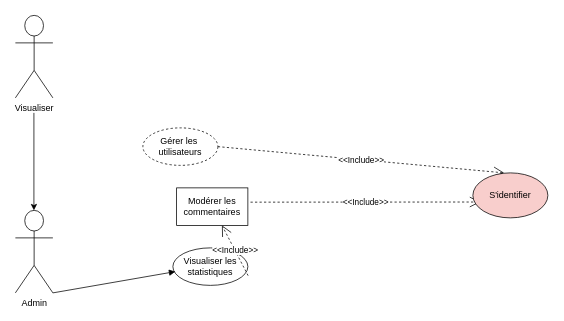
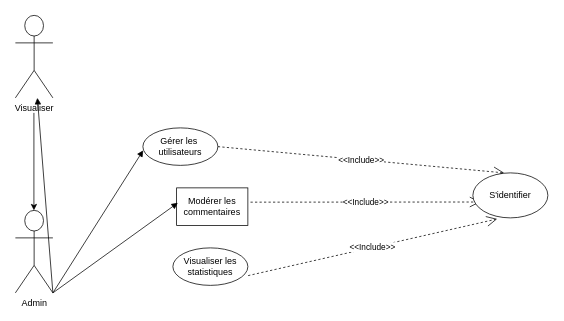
- <mxCell id="4" value="Gérer les&amp;nbsp; utilisateurs" style="ellipse;whiteSpace=wrap;html=1;dashed=1;" vertex="1" parent="1"><mxGeometry x="190" y="170" width="100" height="50" as="geometry" /></mxCell>
+ <mxCell id="4" value="Gérer les&amp;nbsp; utilisateurs" style="ellipse;whiteSpace=wrap;html=1;" vertex="1" parent="1"><mxGeometry x="190" y="170" width="100" height="50" as="geometry" /></mxCell>
- <mxCell id="12" value="S'identifier" style="ellipse;whiteSpace=wrap;html=1;fillColor=#f8cecc;" vertex="1" parent="1"><mxGeometry x="630" y="230" width="100" height="60" as="geometry" /></mxCell>
+ <mxCell id="12" value="S'identifier" style="ellipse;whiteSpace=wrap;html=1;" vertex="1" parent="1"><mxGeometry x="630" y="230" width="100" height="60" as="geometry" /></mxCell>
+ <mxCell id="7" value="" style="html=1;verticalAlign=bottom;endArrow=block;curved=0;rounded=0;entryX=0.004;entryY=0.6;entryDx=0;entryDy=0;entryPerimeter=0;exitX=1;exitY=1;exitDx=0;exitDy=0;exitPerimeter=0;" edge="1" parent="1" source="2" target="4"><mxGeometry width="80" relative="1" as="geometry"><mxPoint x="85" y="360" as="sourcePoint" /><mxPoint x="233" y="319" as="targetPoint" /></mxGeometry></mxCell>
+ <mxCell id="8" value="" style="html=1;verticalAlign=bottom;endArrow=block;curved=0;rounded=0;entryX=0.017;entryY=0.4;entryDx=0;entryDy=0;entryPerimeter=0;exitX=1;exitY=1;exitDx=0;exitDy=0;exitPerimeter=0;" edge="1" parent="1" source="2" target="5"><mxGeometry width="80" relative="1" as="geometry"><mxPoint x="85" y="367" as="sourcePoint" /><mxPoint x="230" y="363" as="targetPoint" /></mxGeometry></mxCell>
- <mxCell id="11" value="&amp;lt;&amp;lt;Include&amp;gt;&amp;gt;" style="endArrow=open;endSize=12;dashed=1;html=1;rounded=0;exitX=1.003;exitY=0.74;exitDx=0;exitDy=0;exitPerimeter=0;" edge="1" parent="1" source="3" target="5"><mxGeometry x="0.001" width="160" relative="1" as="geometry"><mxPoint x="340" y="451.17" as="sourcePoint" /><mxPoint x="681.509" y="289.996" as="targetPoint" /><mxPoint as="offset" /></mxGeometry></mxCell>
+ <mxCell id="11" value="&amp;lt;&amp;lt;Include&amp;gt;&amp;gt;" style="endArrow=open;endSize=12;dashed=1;html=1;rounded=0;exitX=1.003;exitY=0.74;exitDx=0;exitDy=0;exitPerimeter=0;entryX=0.324;entryY=1.024;entryDx=0;entryDy=0;entryPerimeter=0;" edge="1" parent="1" source="3" target="12"><mxGeometry x="0.001" width="160" relative="1" as="geometry"><mxPoint x="340" y="451.17" as="sourcePoint" /><mxPoint x="681.509" y="289.996" as="targetPoint" /><mxPoint as="offset" /></mxGeometry></mxCell>
- <mxCell id="6" value="" style="html=1;verticalAlign=bottom;endArrow=block;curved=0;rounded=0;entryX=0.033;entryY=0.633;entryDx=0;entryDy=0;entryPerimeter=0;exitX=1;exitY=1;exitDx=0;exitDy=0;exitPerimeter=0;" edge="1" parent="1" source="2" target="3"><mxGeometry width="80" relative="1" as="geometry"><mxPoint x="100" y="350" as="sourcePoint" /><mxPoint x="256" y="199" as="targetPoint" /></mxGeometry></mxCell>
+ <mxCell id="6" value="" style="html=1;verticalAlign=bottom;endArrow=block;curved=0;rounded=0;exitX=1;exitY=1;exitDx=0;exitDy=0;exitPerimeter=0;" edge="1" parent="1" source="2" target="13"><mxGeometry width="80" relative="1" as="geometry"><mxPoint x="100" y="350" as="sourcePoint" /><mxPoint x="256" y="199" as="targetPoint" /></mxGeometry></mxCell>
